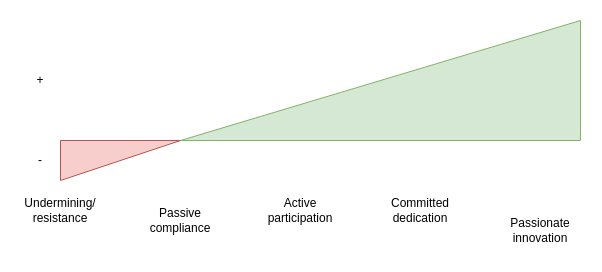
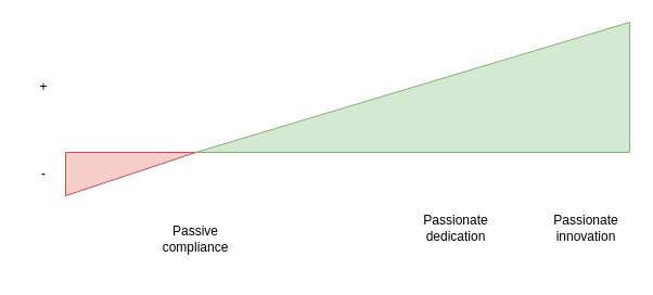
- <mxCell id="4" value="Undermining/&lt;br style=&quot;font-size: 12px;&quot;&gt;resistance" style="rounded=0;whiteSpace=wrap;html=1;strokeColor=none;fillColor=none;fontSize=12;" vertex="1" parent="1"><mxGeometry x="20" y="180" width="80" height="60" as="geometry" /></mxCell>
- <mxCell id="6" value="Active participation&lt;br style=&quot;font-size: 12px;&quot;&gt;" style="rounded=0;whiteSpace=wrap;html=1;strokeColor=none;fillColor=none;fontSize=12;" vertex="1" parent="1"><mxGeometry x="260" y="180" width="80" height="60" as="geometry" /></mxCell>
- <mxCell id="7" value="Committed dedication" style="rounded=0;whiteSpace=wrap;html=1;strokeColor=none;fillColor=none;fontSize=12;" vertex="1" parent="1"><mxGeometry x="380" y="180" width="80" height="60" as="geometry" /></mxCell>
+ <mxCell id="7" value="Passionate dedication" style="rounded=0;whiteSpace=wrap;html=1;strokeColor=none;fillColor=none;fontSize=12;" vertex="1" parent="1"><mxGeometry x="380" y="180" width="80" height="60" as="geometry" /></mxCell>
- <mxCell id="8" value="Passionate innovation" style="rounded=0;whiteSpace=wrap;html=1;strokeColor=none;fillColor=none;fontSize=12;" vertex="1" parent="1"><mxGeometry x="500" y="200" width="80" height="60" as="geometry" /></mxCell>
+ <mxCell id="8" value="Passionate innovation" style="rounded=0;whiteSpace=wrap;html=1;strokeColor=none;fillColor=none;fontSize=12;" vertex="1" parent="1"><mxGeometry x="500" y="180" width="80" height="60" as="geometry" /></mxCell>
